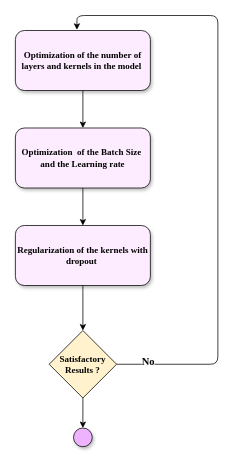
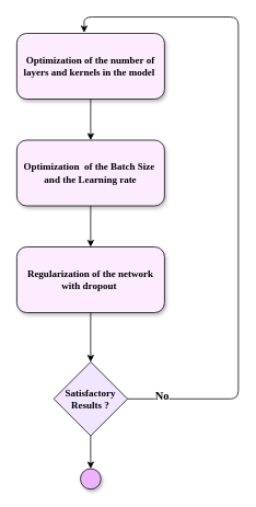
- <mxCell id="4" value="&lt;font face=&quot;Times New Roman&quot;&gt;&lt;b&gt;Regularization of the kernels with dropout&amp;nbsp;&lt;/b&gt;&lt;/font&gt;" style="rounded=1;whiteSpace=wrap;html=1;shadow=1;fillColor=#FDEBFF;" vertex="1" parent="1"><mxGeometry x="20" y="300" width="180" height="80" as="geometry" /></mxCell>
+ <mxCell id="4" value="&lt;font face=&quot;Times New Roman&quot;&gt;&lt;b&gt;Regularization of the network with dropout&amp;nbsp;&lt;/b&gt;&lt;/font&gt;" style="rounded=1;whiteSpace=wrap;html=1;shadow=1;fillColor=#FDEBFF;" vertex="1" parent="1"><mxGeometry x="20" y="300" width="180" height="80" as="geometry" /></mxCell>
- <mxCell id="7" value="&lt;b&gt;&lt;font face=&quot;Times New Roman&quot;&gt;Satisfactory Results ?&lt;/font&gt;&lt;/b&gt;" style="rhombus;whiteSpace=wrap;html=1;shadow=0;fillColor=#fff2cc;" vertex="1" parent="1"><mxGeometry x="65" y="440" width="90" height="90" as="geometry" /></mxCell>
+ <mxCell id="7" value="&lt;b&gt;&lt;font face=&quot;Times New Roman&quot;&gt;Satisfactory Results ?&lt;/font&gt;&lt;/b&gt;" style="rhombus;whiteSpace=wrap;html=1;shadow=0;fillColor=#F1E6FF;" vertex="1" parent="1"><mxGeometry x="65" y="440" width="90" height="90" as="geometry" /></mxCell>
